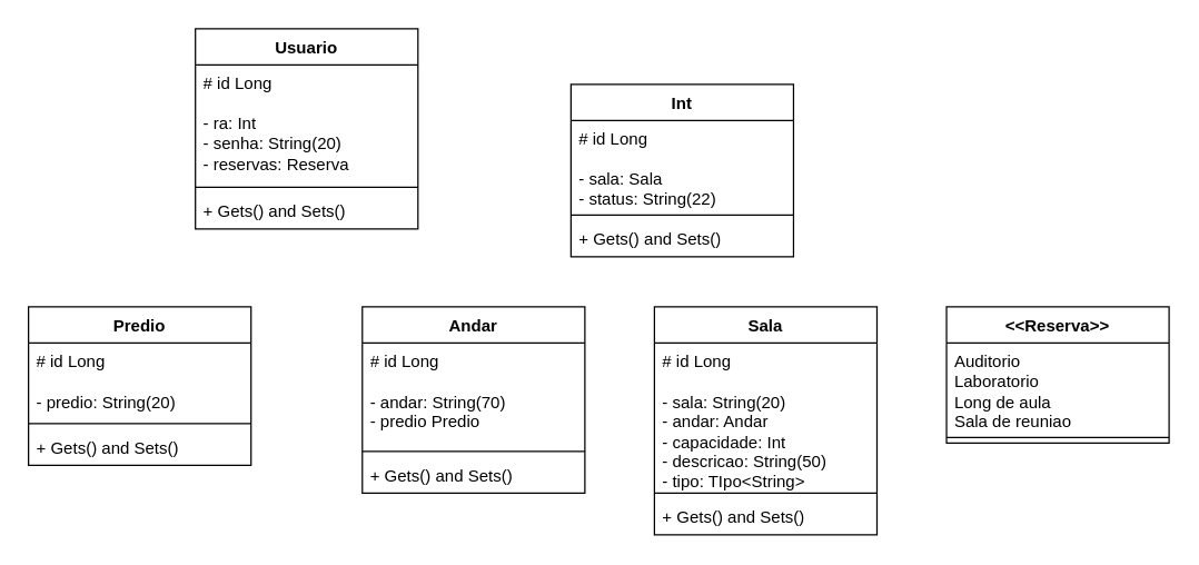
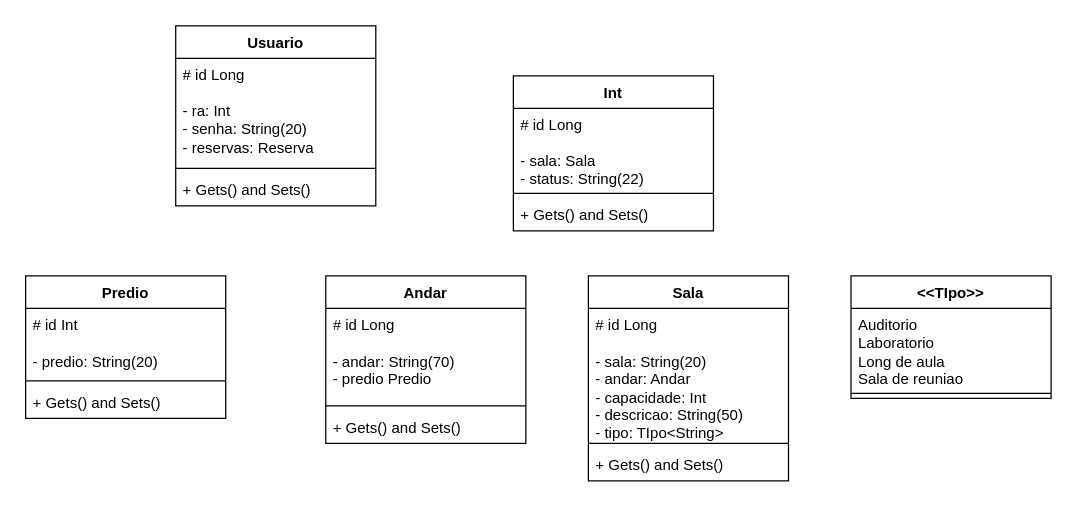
- <mxCell id="22" value="&amp;lt;&amp;lt;Reserva&amp;gt;&amp;gt;" style="swimlane;fontStyle=1;align=center;verticalAlign=top;childLayout=stackLayout;horizontal=1;startSize=26;horizontalStack=0;resizeParent=1;resizeParentMax=0;resizeLast=0;collapsible=1;marginBottom=0;whiteSpace=wrap;html=1;" vertex="1" parent="1"><mxGeometry x="680" y="220" width="160" height="98" as="geometry" /></mxCell>
+ <mxCell id="22" value="&amp;lt;&amp;lt;TIpo&amp;gt;&amp;gt;" style="swimlane;fontStyle=1;align=center;verticalAlign=top;childLayout=stackLayout;horizontal=1;startSize=26;horizontalStack=0;resizeParent=1;resizeParentMax=0;resizeLast=0;collapsible=1;marginBottom=0;whiteSpace=wrap;html=1;" vertex="1" parent="1"><mxGeometry x="680" y="220" width="160" height="98" as="geometry" /></mxCell>
- <mxCell id="3" value="# id Long&lt;div&gt;&lt;br&gt;&lt;/div&gt;&lt;div&gt;- predio: String(20)&lt;/div&gt;" style="text;strokeColor=none;fillColor=none;align=left;verticalAlign=top;spacingLeft=4;spacingRight=4;overflow=hidden;rotatable=0;points=[[0,0.5],[1,0.5]];portConstraint=eastwest;whiteSpace=wrap;html=1;" parent="2" vertex="1"><mxGeometry y="26" width="160" height="54" as="geometry" /></mxCell>
+ <mxCell id="3" value="# id Int&lt;div&gt;&lt;br&gt;&lt;/div&gt;&lt;div&gt;- predio: String(20)&lt;/div&gt;" style="text;strokeColor=none;fillColor=none;align=left;verticalAlign=top;spacingLeft=4;spacingRight=4;overflow=hidden;rotatable=0;points=[[0,0.5],[1,0.5]];portConstraint=eastwest;whiteSpace=wrap;html=1;" parent="2" vertex="1"><mxGeometry y="26" width="160" height="54" as="geometry" /></mxCell>
